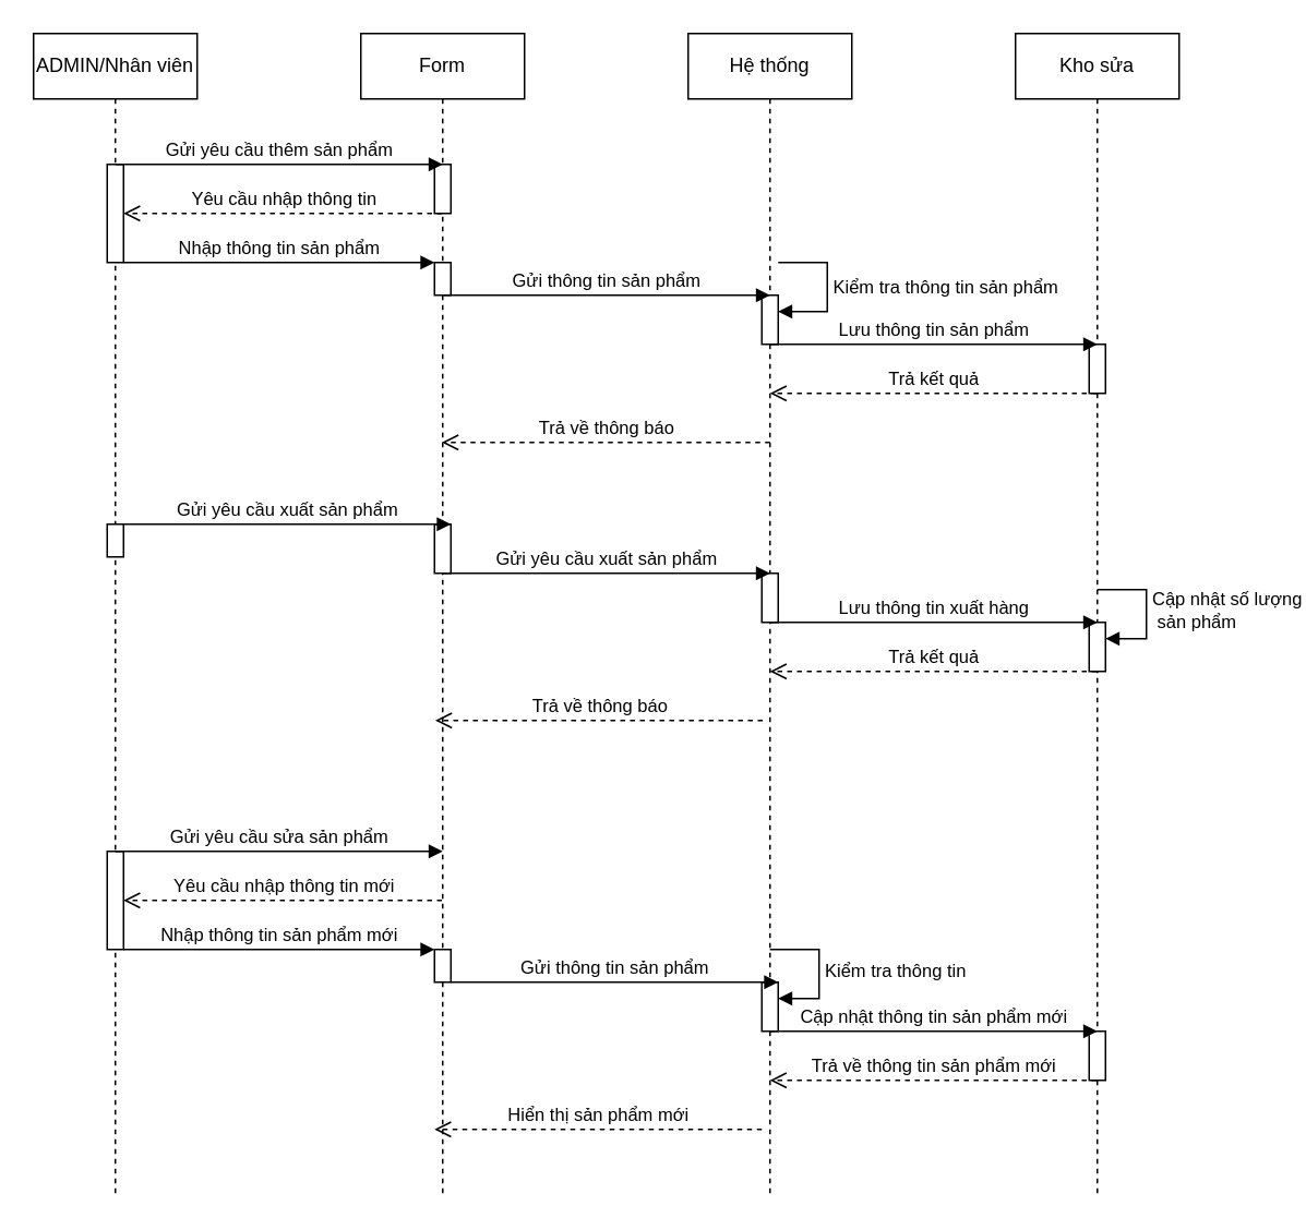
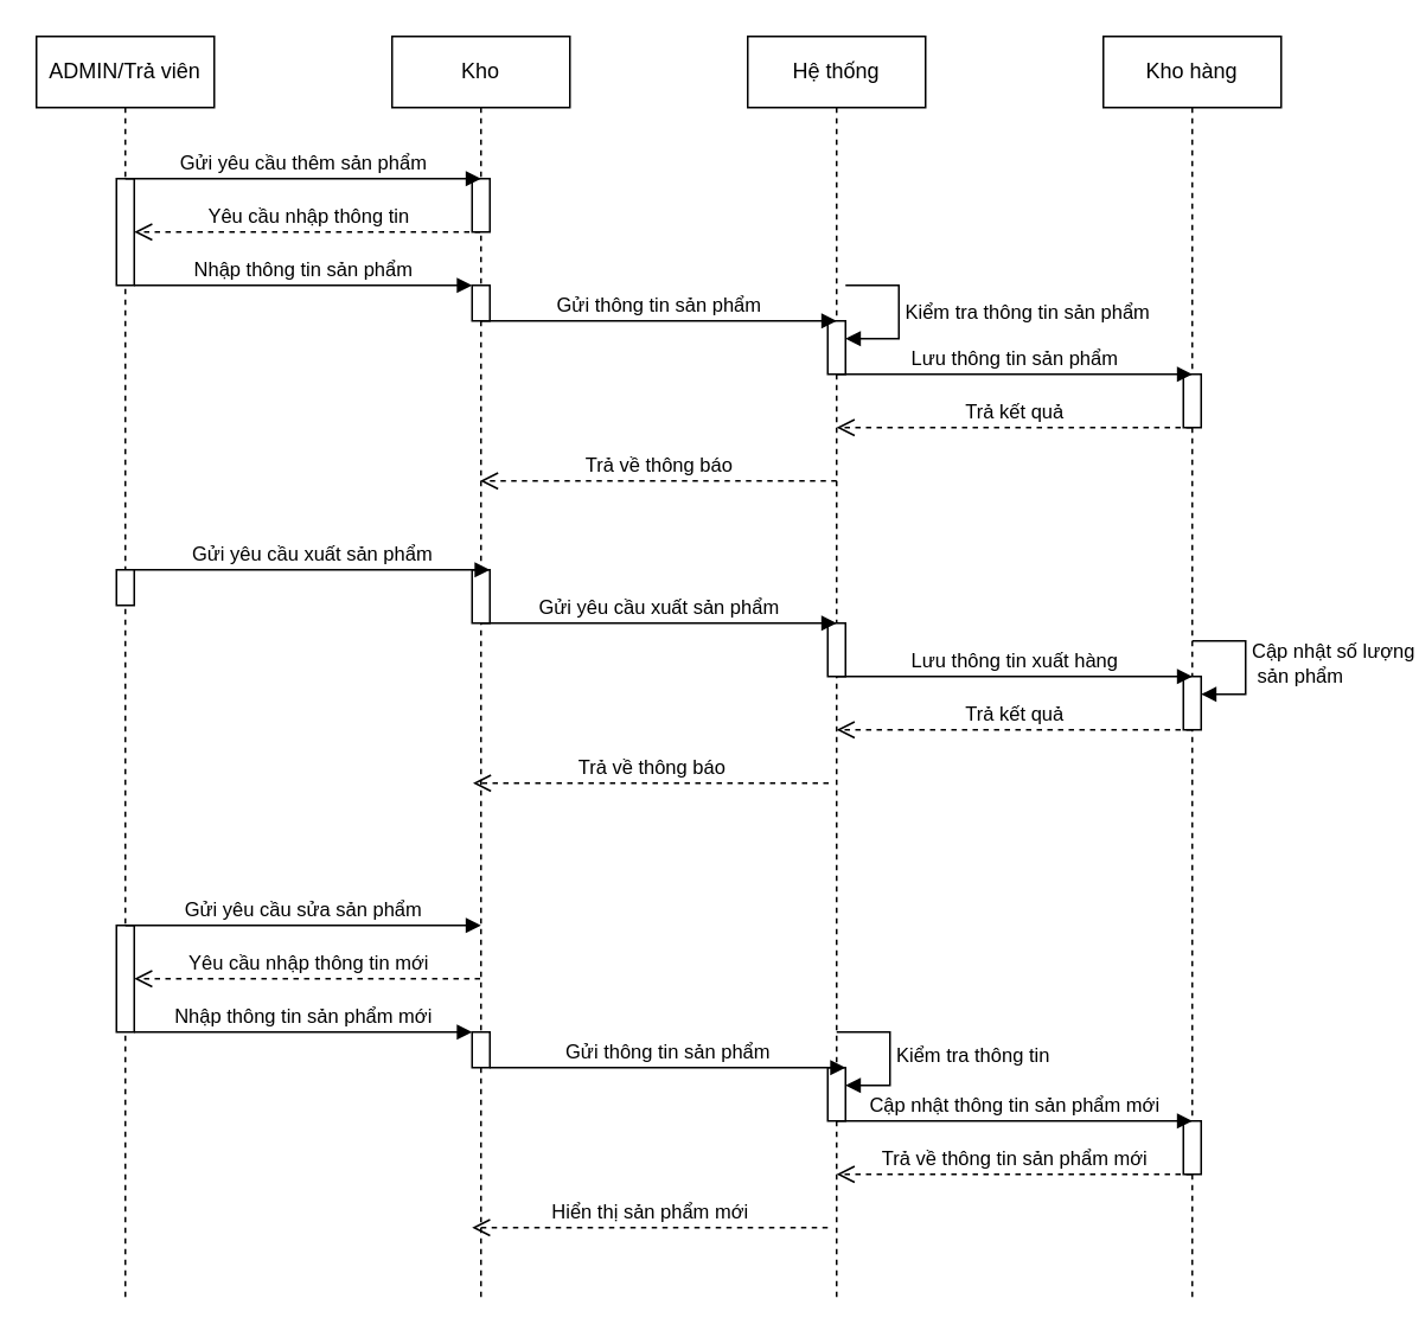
- <mxCell id="2" value="ADMIN/Nhân viên" style="shape=umlLifeline;perimeter=lifelinePerimeter;whiteSpace=wrap;html=1;container=1;dropTarget=0;collapsible=0;recursiveResize=0;outlineConnect=0;portConstraint=eastwest;newEdgeStyle={&quot;curved&quot;:0,&quot;rounded&quot;:0};" vertex="1" parent="1"><mxGeometry x="20" y="20" width="100" height="710" as="geometry" /></mxCell>
+ <mxCell id="2" value="ADMIN/Trả viên" style="shape=umlLifeline;perimeter=lifelinePerimeter;whiteSpace=wrap;html=1;container=1;dropTarget=0;collapsible=0;recursiveResize=0;outlineConnect=0;portConstraint=eastwest;newEdgeStyle={&quot;curved&quot;:0,&quot;rounded&quot;:0};" vertex="1" parent="1"><mxGeometry x="20" y="20" width="100" height="710" as="geometry" /></mxCell>
- <mxCell id="5" value="Form" style="shape=umlLifeline;perimeter=lifelinePerimeter;whiteSpace=wrap;html=1;container=1;dropTarget=0;collapsible=0;recursiveResize=0;outlineConnect=0;portConstraint=eastwest;newEdgeStyle={&quot;curved&quot;:0,&quot;rounded&quot;:0};" vertex="1" parent="1"><mxGeometry x="220" y="20" width="100" height="710" as="geometry" /></mxCell>
+ <mxCell id="5" value="Kho" style="shape=umlLifeline;perimeter=lifelinePerimeter;whiteSpace=wrap;html=1;container=1;dropTarget=0;collapsible=0;recursiveResize=0;outlineConnect=0;portConstraint=eastwest;newEdgeStyle={&quot;curved&quot;:0,&quot;rounded&quot;:0};" vertex="1" parent="1"><mxGeometry x="220" y="20" width="100" height="710" as="geometry" /></mxCell>
- <mxCell id="20" value="Kho sửa" style="shape=umlLifeline;perimeter=lifelinePerimeter;whiteSpace=wrap;html=1;container=1;dropTarget=0;collapsible=0;recursiveResize=0;outlineConnect=0;portConstraint=eastwest;newEdgeStyle={&quot;curved&quot;:0,&quot;rounded&quot;:0};" vertex="1" parent="1"><mxGeometry x="620" y="20" width="100" height="710" as="geometry" /></mxCell>
+ <mxCell id="20" value="Kho hàng" style="shape=umlLifeline;perimeter=lifelinePerimeter;whiteSpace=wrap;html=1;container=1;dropTarget=0;collapsible=0;recursiveResize=0;outlineConnect=0;portConstraint=eastwest;newEdgeStyle={&quot;curved&quot;:0,&quot;rounded&quot;:0};" vertex="1" parent="1"><mxGeometry x="620" y="20" width="100" height="710" as="geometry" /></mxCell>
